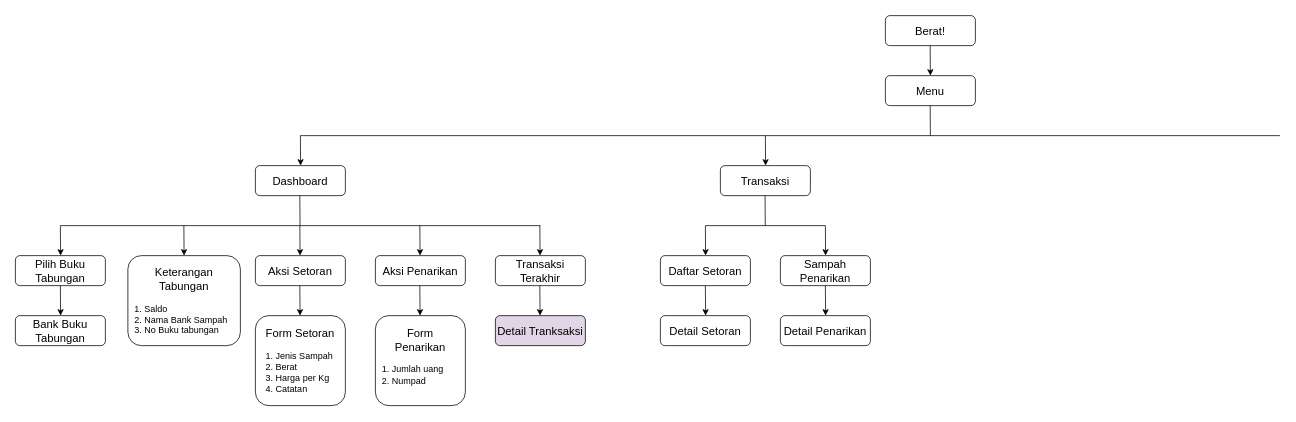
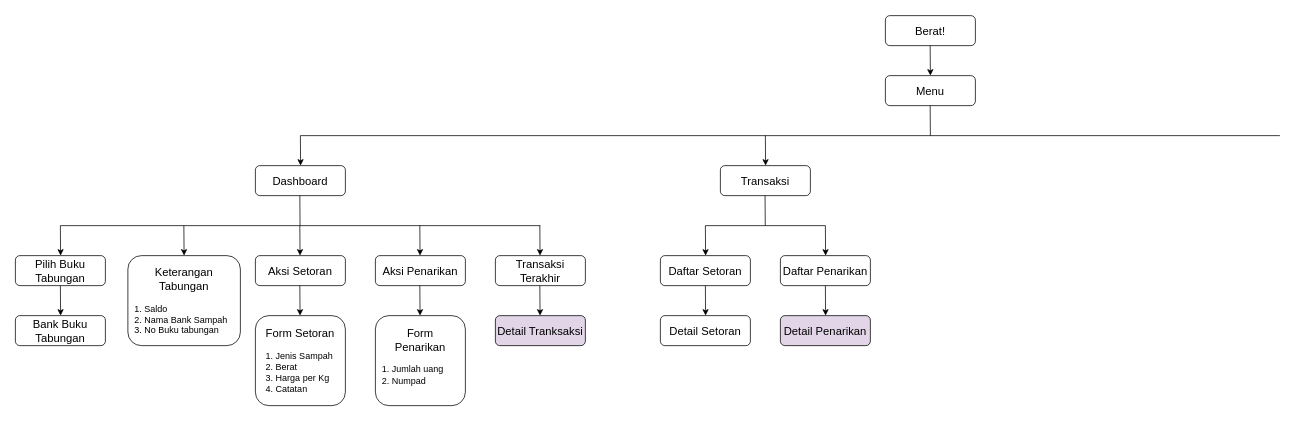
- <mxCell id="35" value="&lt;font style=&quot;font-size: 15px&quot;&gt;Sampah Penarikan&lt;/font&gt;" style="rounded=1;whiteSpace=wrap;html=1;fontSize=12;glass=0;strokeWidth=1;shadow=0;align=center;" vertex="1" parent="1"><mxGeometry x="1040" y="340" width="120" height="40" as="geometry" /></mxCell>
+ <mxCell id="35" value="&lt;font style=&quot;font-size: 15px&quot;&gt;Daftar Penarikan&lt;/font&gt;" style="rounded=1;whiteSpace=wrap;html=1;fontSize=12;glass=0;strokeWidth=1;shadow=0;align=center;" vertex="1" parent="1"><mxGeometry x="1040" y="340" width="120" height="40" as="geometry" /></mxCell>
- <mxCell id="39" value="&lt;font style=&quot;font-size: 15px&quot;&gt;Detail Penarikan&lt;/font&gt;" style="rounded=1;whiteSpace=wrap;html=1;fontSize=12;glass=0;strokeWidth=1;shadow=0;align=center;" vertex="1" parent="1"><mxGeometry x="1040" y="420" width="120" height="40" as="geometry" /></mxCell>
+ <mxCell id="39" value="&lt;font style=&quot;font-size: 15px&quot;&gt;Detail Penarikan&lt;/font&gt;" style="rounded=1;whiteSpace=wrap;html=1;fontSize=12;glass=0;strokeWidth=1;shadow=0;align=center;fillColor=#e1d5e7;" vertex="1" parent="1"><mxGeometry x="1040" y="420" width="120" height="40" as="geometry" /></mxCell>
